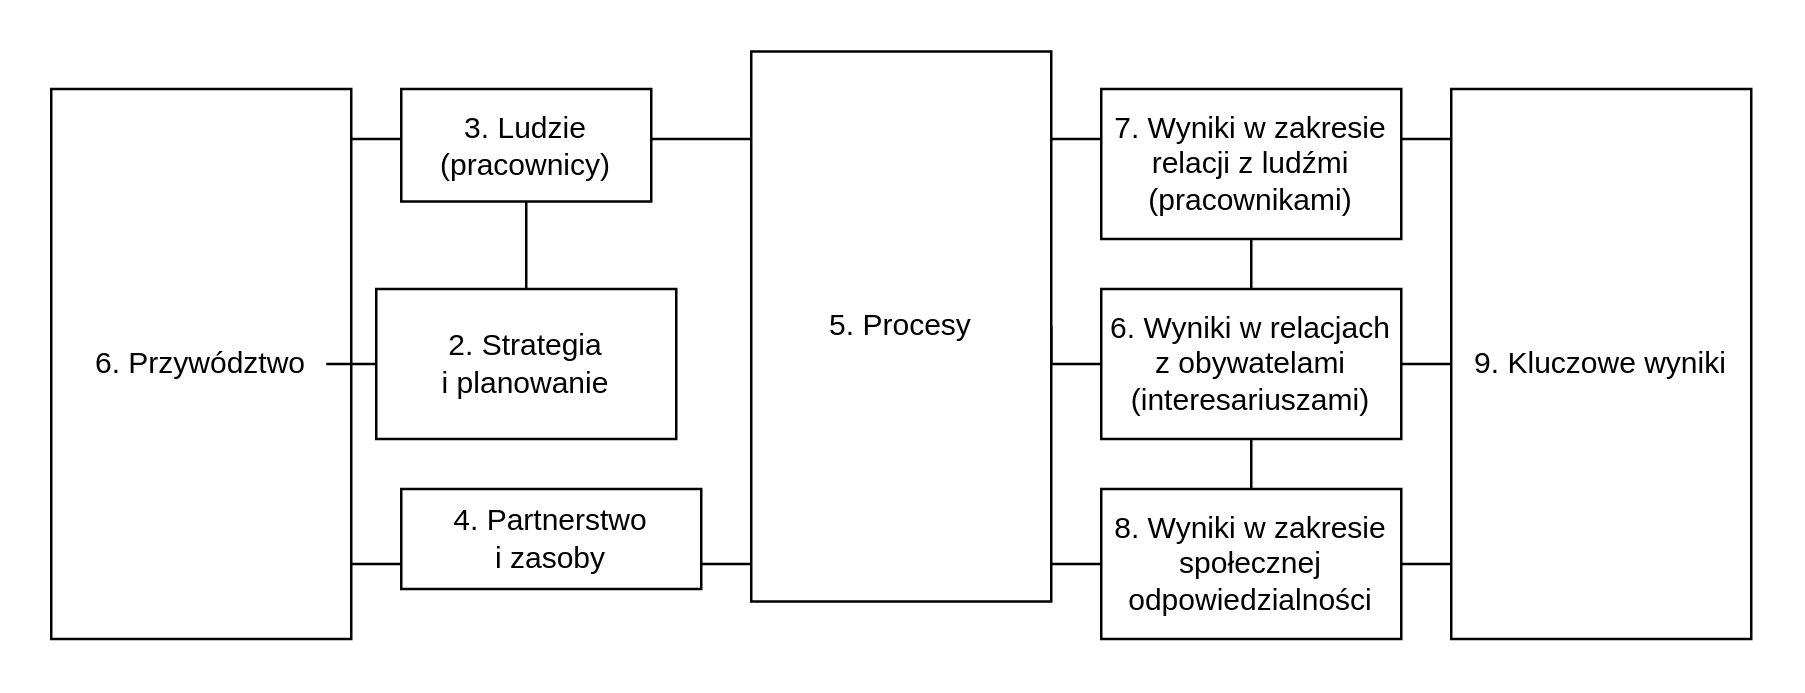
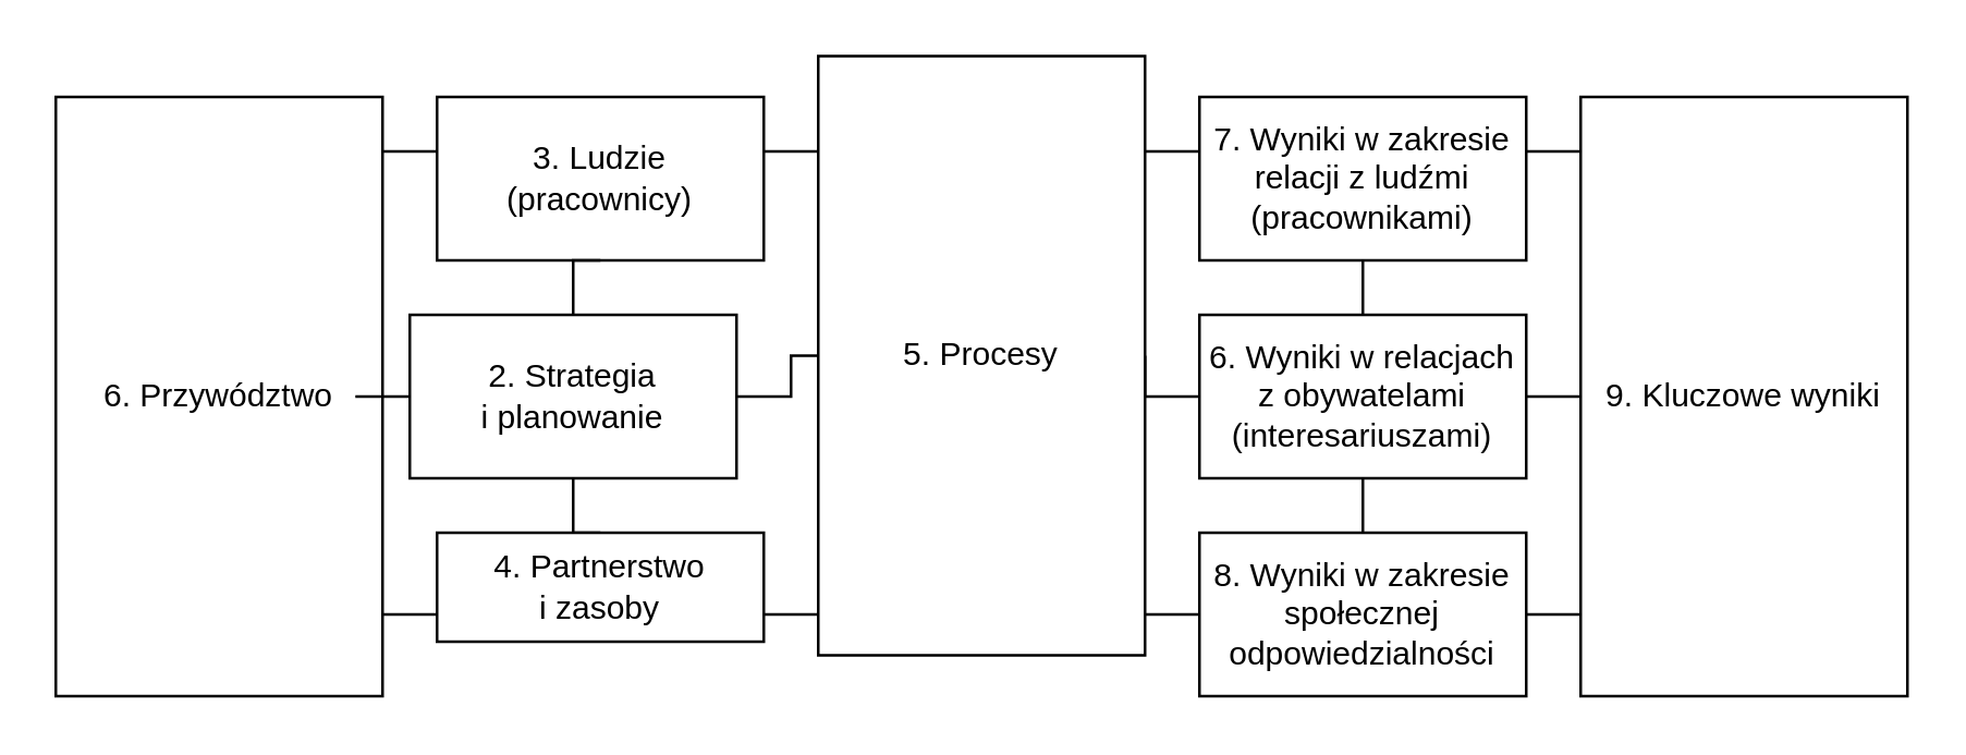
- <mxCell id="5" value="3. Ludzie (pracownicy)" style="rounded=0;whiteSpace=wrap;html=1;" parent="1" vertex="1"><mxGeometry x="160" y="35" width="100" height="45" as="geometry" /></mxCell>
+ <mxCell id="5" value="3. Ludzie (pracownicy)" style="rounded=0;whiteSpace=wrap;html=1;" parent="1" vertex="1"><mxGeometry x="160" y="35" width="120" height="60" as="geometry" /></mxCell>
+ <mxCell id="7" value="" style="edgeStyle=orthogonalEdgeStyle;rounded=0;orthogonalLoop=1;jettySize=auto;html=1;endArrow=none;endFill=0;" parent="1" source="10" target="12" edge="1"><mxGeometry relative="1" as="geometry" /></mxCell>
+ <mxCell id="9" value="" style="edgeStyle=orthogonalEdgeStyle;rounded=0;orthogonalLoop=1;jettySize=auto;html=1;endArrow=none;endFill=0;" parent="1" source="10" target="11" edge="1"><mxGeometry relative="1" as="geometry" /></mxCell>
